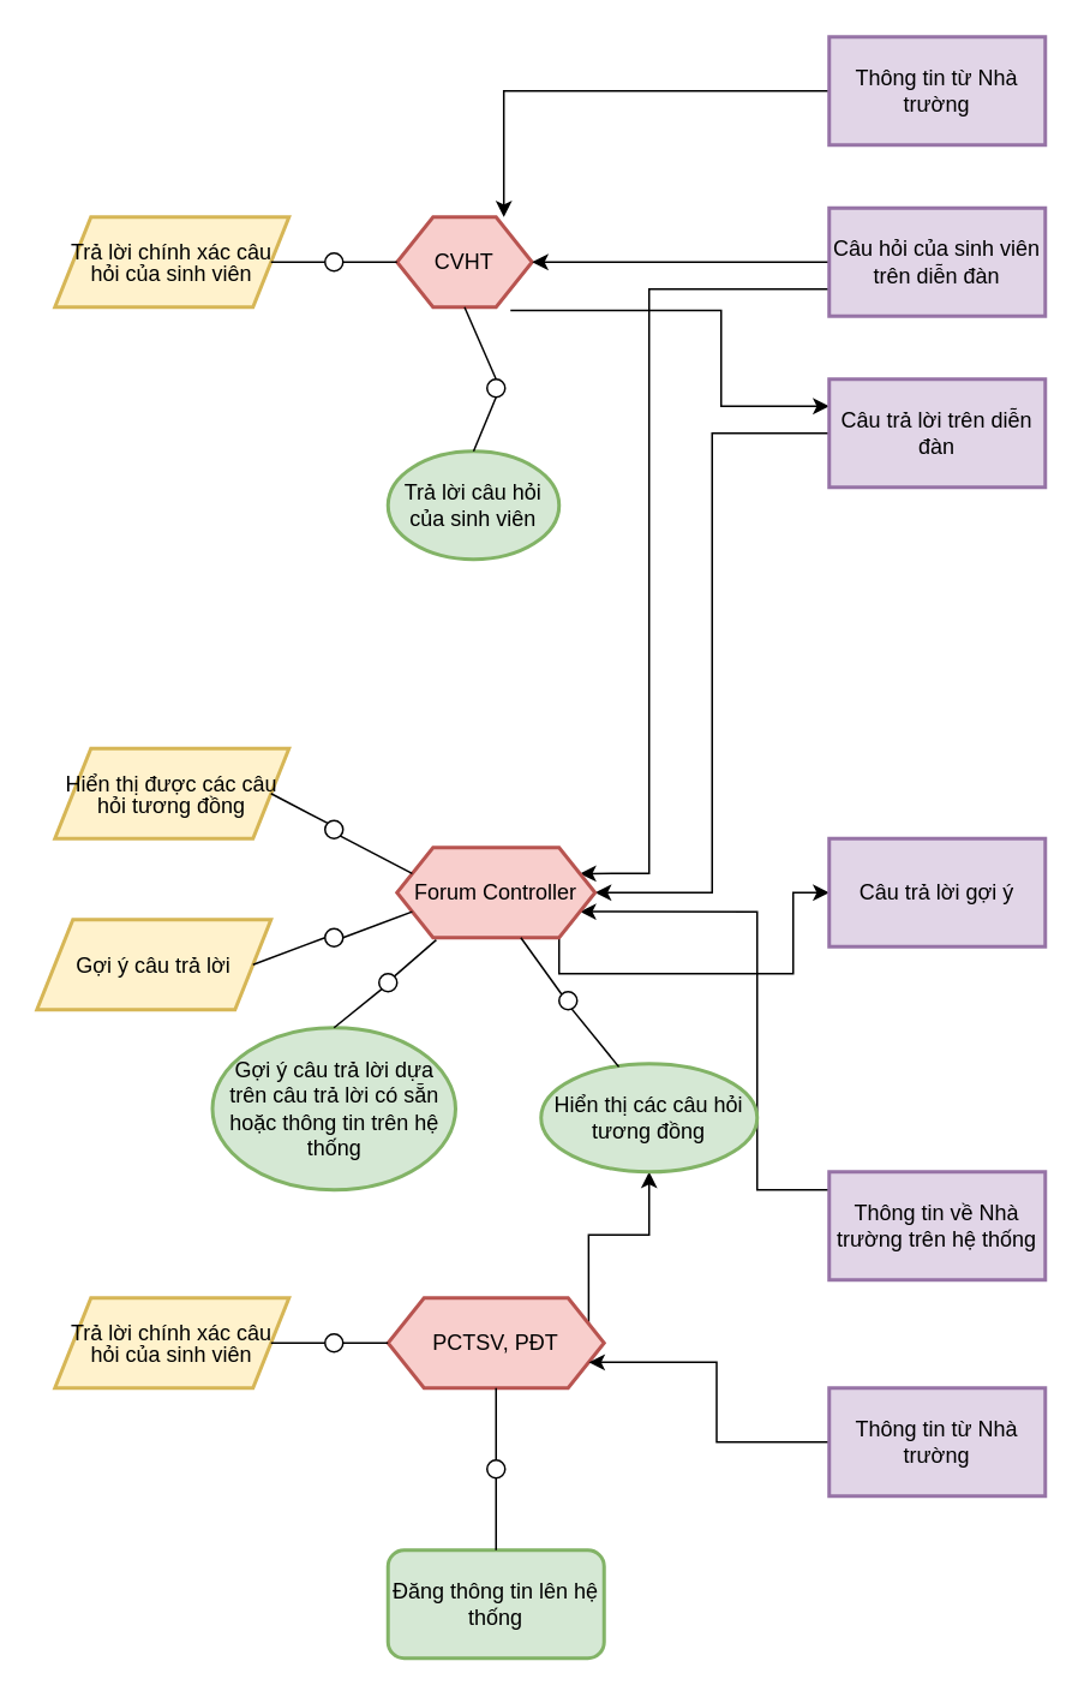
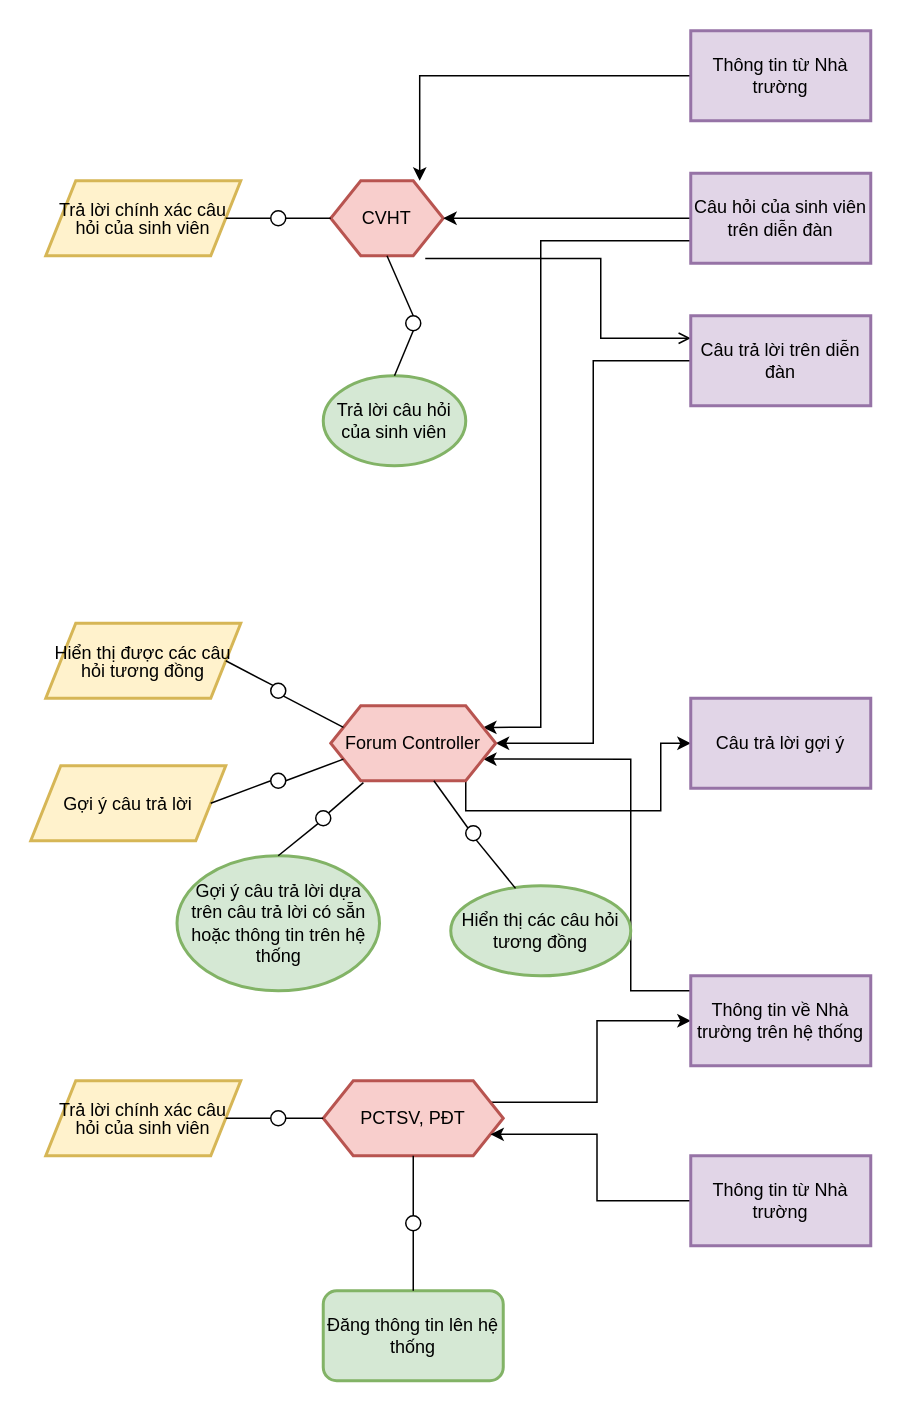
- <mxCell id="2" style="edgeStyle=orthogonalEdgeStyle;rounded=0;orthogonalLoop=1;jettySize=auto;html=1;entryX=0;entryY=0.25;entryDx=0;entryDy=0;exitX=0.84;exitY=1.038;exitDx=0;exitDy=0;exitPerimeter=0;" edge="1" parent="1" source="3" target="8"><mxGeometry relative="1" as="geometry"><Array as="points"><mxPoint x="400" y="172" /><mxPoint x="400" y="225" /></Array></mxGeometry></mxCell>
+ <mxCell id="2" style="edgeStyle=orthogonalEdgeStyle;rounded=0;orthogonalLoop=1;jettySize=auto;html=1;entryX=0;entryY=0.25;entryDx=0;entryDy=0;exitX=0.84;exitY=1.038;exitDx=0;exitDy=0;exitPerimeter=0;endArrow=open;" edge="1" parent="1" source="3" target="8"><mxGeometry relative="1" as="geometry"><Array as="points"><mxPoint x="400" y="172" /><mxPoint x="400" y="225" /></Array></mxGeometry></mxCell>
- <mxCell id="20" style="edgeStyle=orthogonalEdgeStyle;rounded=0;orthogonalLoop=1;jettySize=auto;html=1;exitX=1;exitY=0.25;exitDx=0;exitDy=0;" edge="1" parent="1" source="21" target="37"><mxGeometry relative="1" as="geometry" /></mxCell>
+ <mxCell id="20" style="edgeStyle=orthogonalEdgeStyle;rounded=0;orthogonalLoop=1;jettySize=auto;html=1;entryX=0;entryY=0.5;entryDx=0;entryDy=0;exitX=1;exitY=0.25;exitDx=0;exitDy=0;" edge="1" parent="1" source="21" target="25"><mxGeometry relative="1" as="geometry" /></mxCell>
